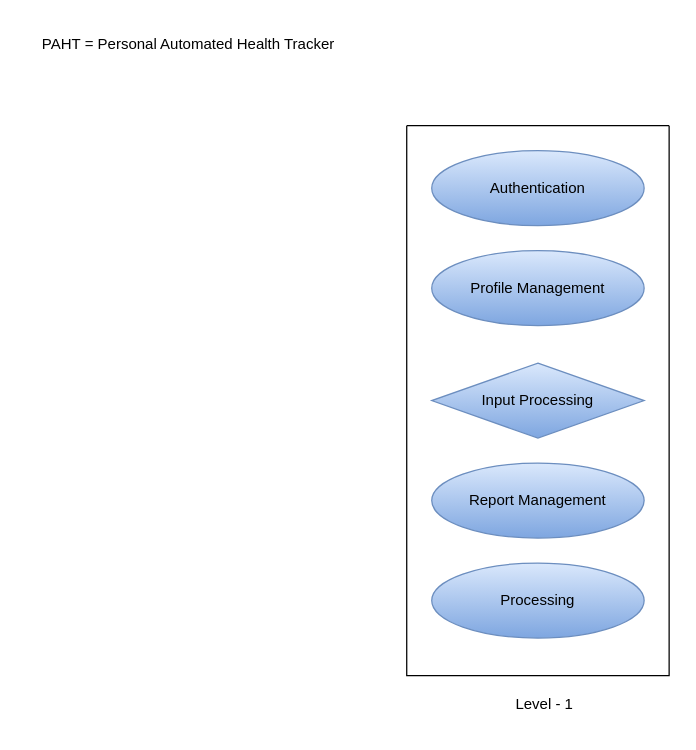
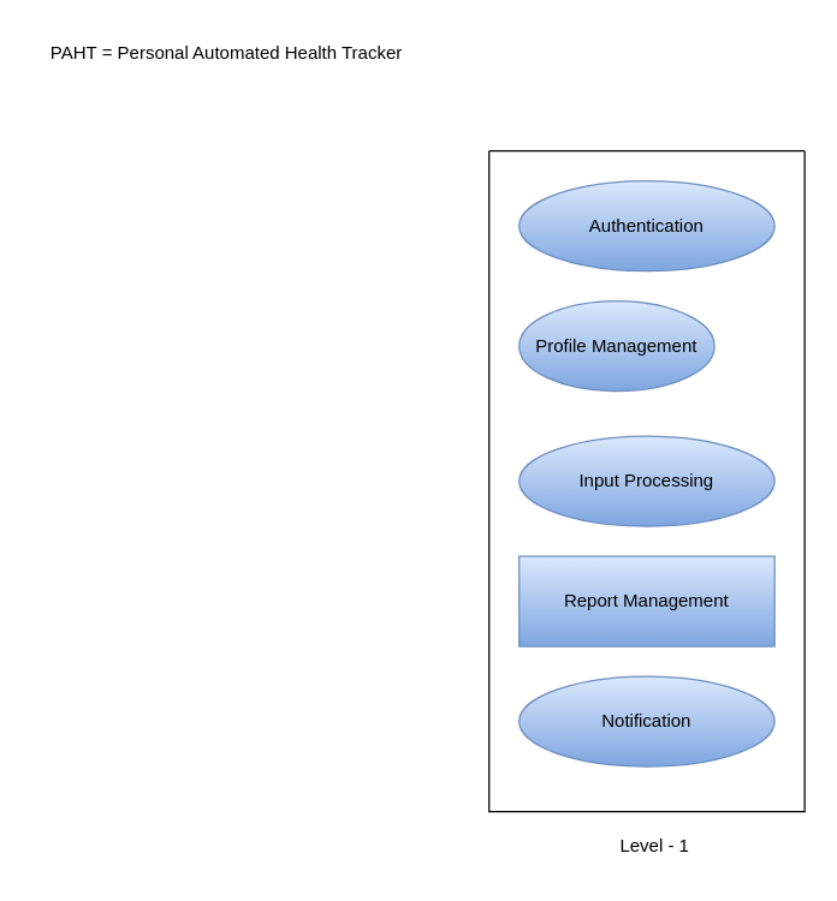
- <mxCell id="4" value="Profile Management" style="ellipse;whiteSpace=wrap;html=1;fillColor=#dae8fc;strokeColor=#6c8ebf;gradientColor=#7ea6e0;" vertex="1" parent="2"><mxGeometry x="20" y="100" width="170" height="60" as="geometry" /></mxCell>
+ <mxCell id="4" value="Profile Management" style="ellipse;whiteSpace=wrap;html=1;fillColor=#dae8fc;strokeColor=#6c8ebf;gradientColor=#7ea6e0;" vertex="1" parent="2"><mxGeometry x="20" y="100" width="130" height="60" as="geometry" /></mxCell>
- <mxCell id="5" value="Input Processing" style="rhombus;whiteSpace=wrap;html=1;fillColor=#dae8fc;gradientColor=#7ea6e0;strokeColor=#6c8ebf;" vertex="1" parent="2"><mxGeometry x="20" y="190" width="170" height="60" as="geometry" /></mxCell>
+ <mxCell id="5" value="Input Processing" style="ellipse;whiteSpace=wrap;html=1;fillColor=#dae8fc;gradientColor=#7ea6e0;strokeColor=#6c8ebf;" vertex="1" parent="2"><mxGeometry x="20" y="190" width="170" height="60" as="geometry" /></mxCell>
- <mxCell id="6" value="Report Management" style="ellipse;whiteSpace=wrap;html=1;fillColor=#dae8fc;gradientColor=#7ea6e0;strokeColor=#6c8ebf;" vertex="1" parent="2"><mxGeometry x="20" y="270" width="170" height="60" as="geometry" /></mxCell>
+ <mxCell id="6" value="Report Management" style="whiteSpace=wrap;html=1;fillColor=#dae8fc;gradientColor=#7ea6e0;strokeColor=#6c8ebf;rounded=0;" vertex="1" parent="2"><mxGeometry x="20" y="270" width="170" height="60" as="geometry" /></mxCell>
- <mxCell id="7" value="Processing" style="ellipse;whiteSpace=wrap;html=1;fillColor=#dae8fc;gradientColor=#7ea6e0;strokeColor=#6c8ebf;" vertex="1" parent="2"><mxGeometry x="20" y="350" width="170" height="60" as="geometry" /></mxCell>
+ <mxCell id="7" value="Notification" style="ellipse;whiteSpace=wrap;html=1;fillColor=#dae8fc;gradientColor=#7ea6e0;strokeColor=#6c8ebf;" vertex="1" parent="2"><mxGeometry x="20" y="350" width="170" height="60" as="geometry" /></mxCell>
